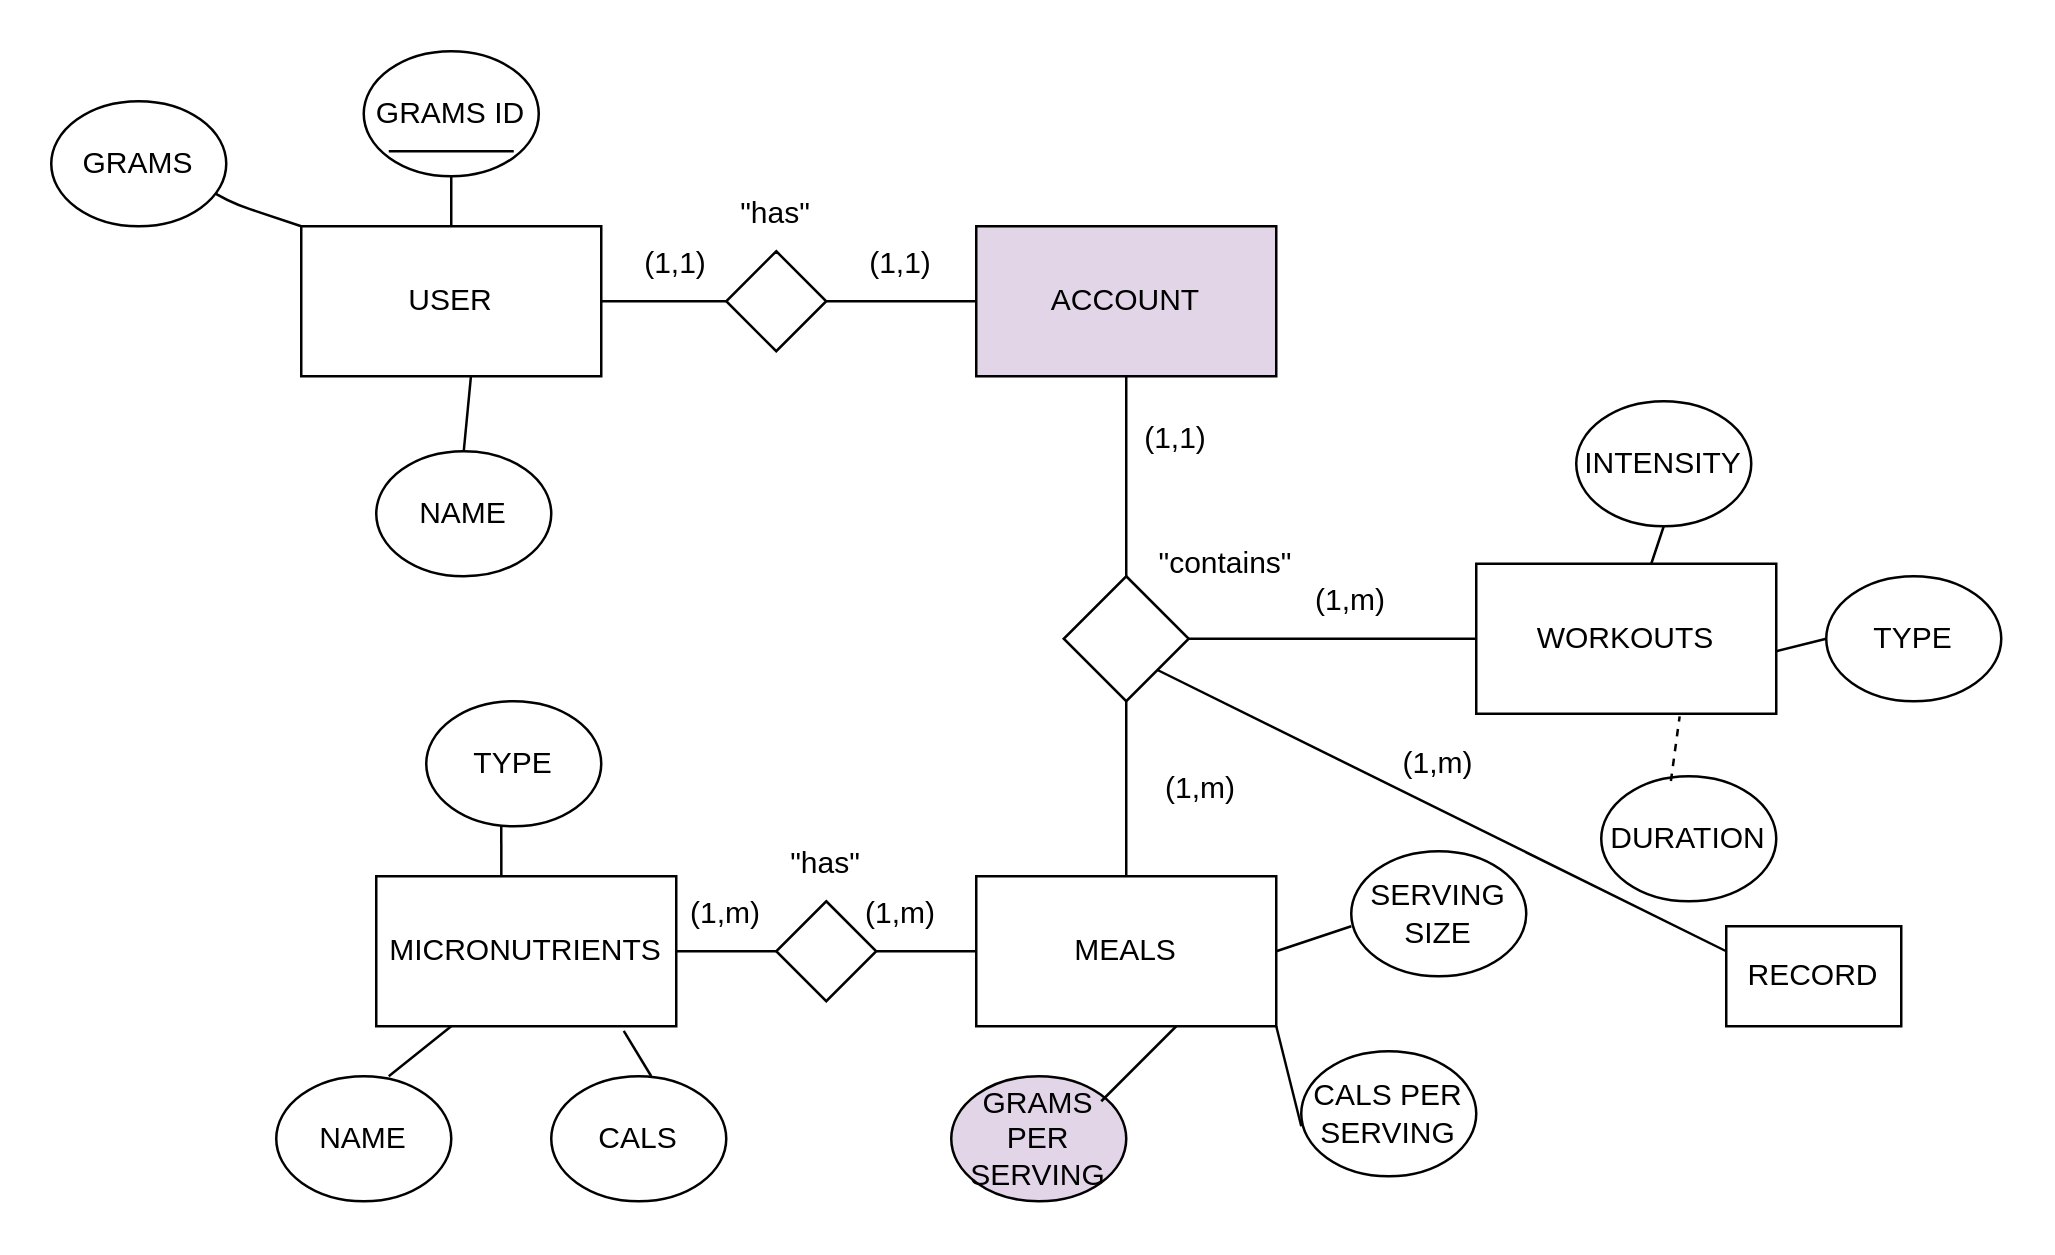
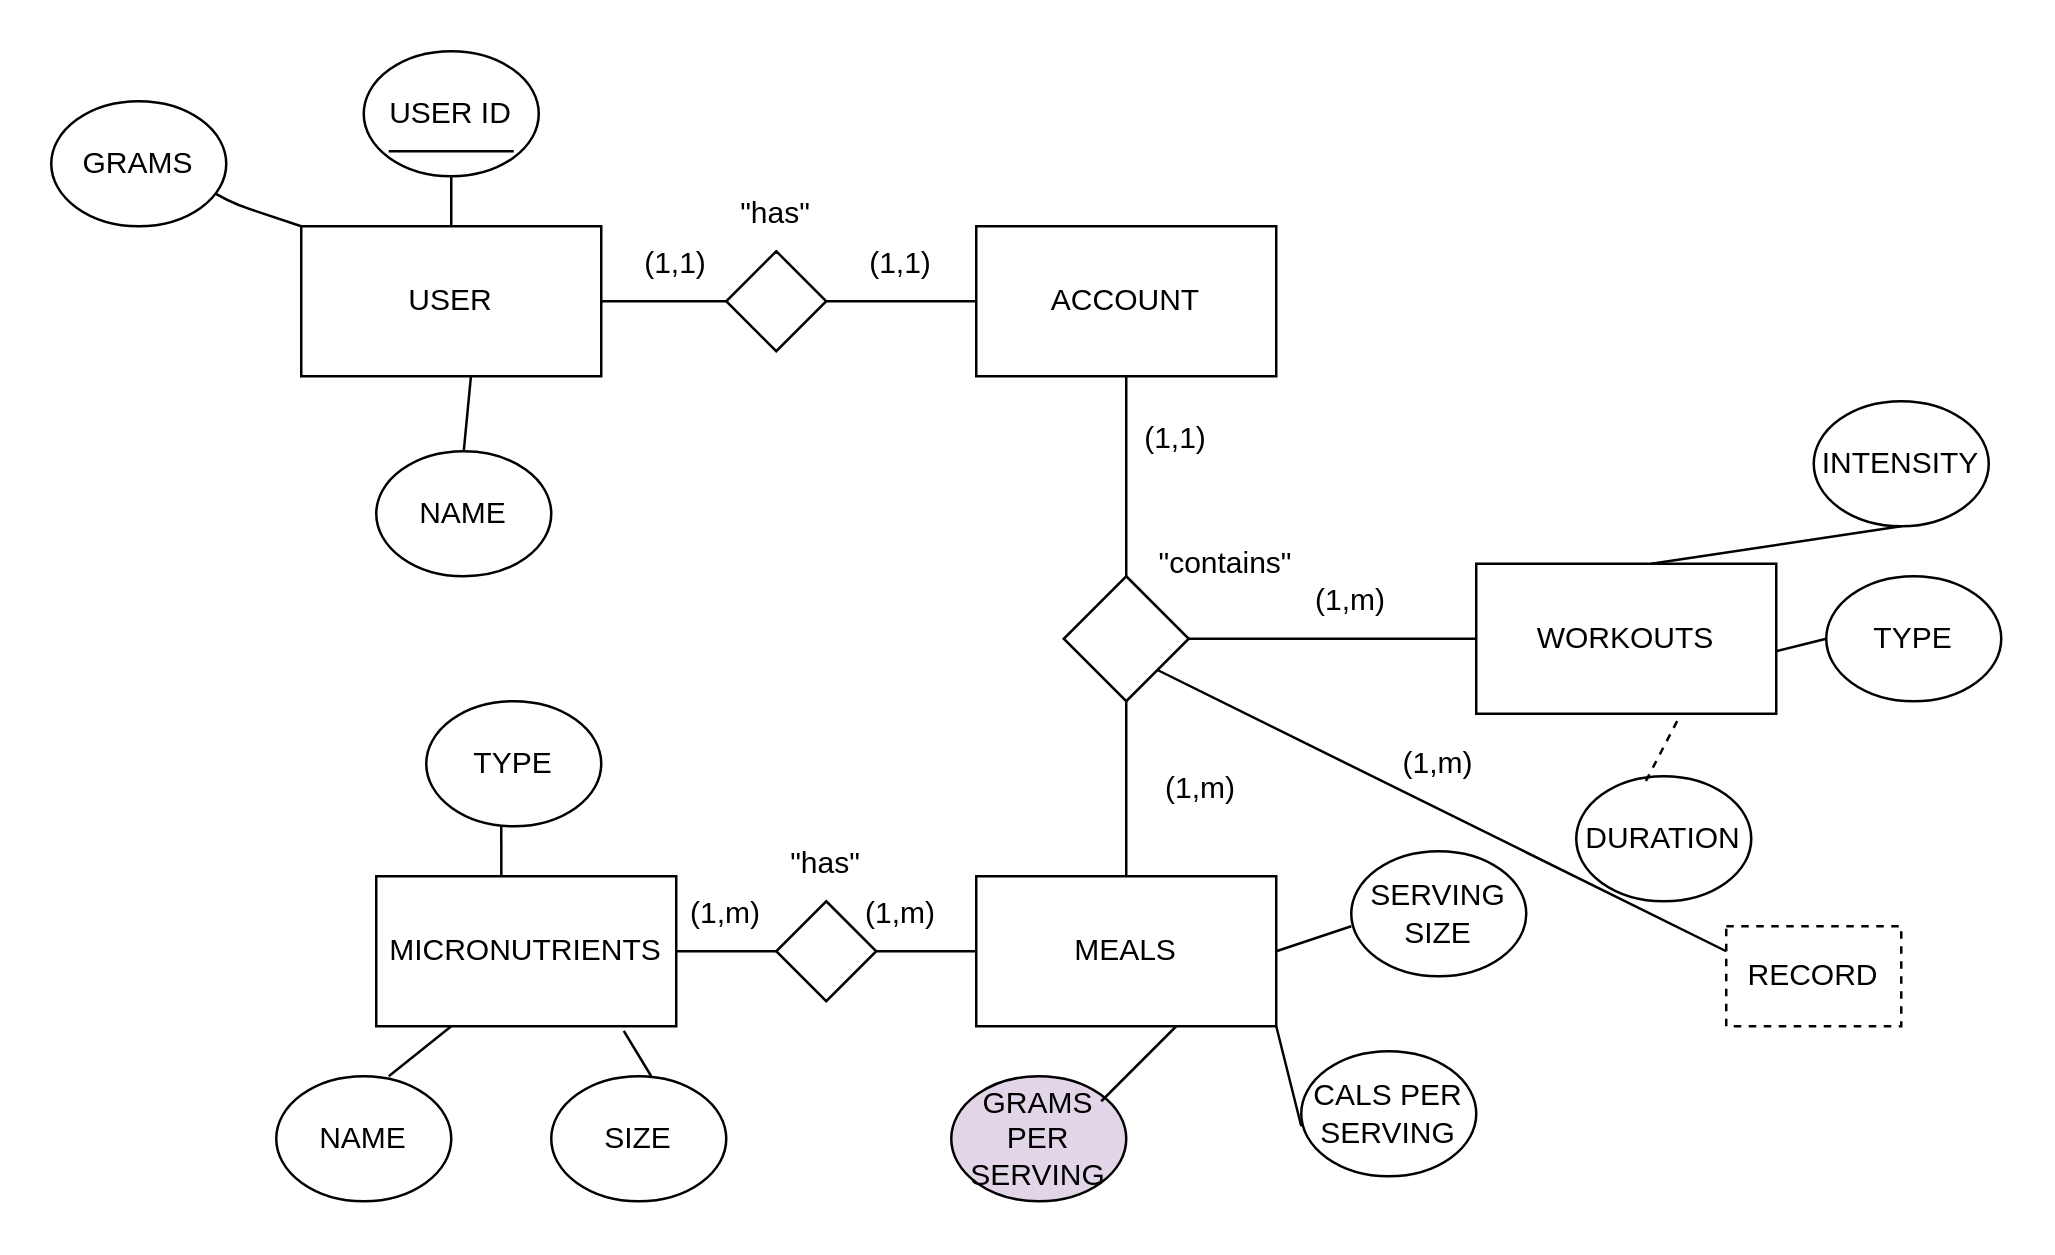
- <mxCell id="43" value="GRAMS ID" style="ellipse;whiteSpace=wrap;html=1;" vertex="1" parent="1"><mxGeometry x="145" y="20" width="70" height="50" as="geometry" /></mxCell>
+ <mxCell id="43" value="USER ID" style="ellipse;whiteSpace=wrap;html=1;" vertex="1" parent="1"><mxGeometry x="145" y="20" width="70" height="50" as="geometry" /></mxCell>
- <mxCell id="3" value="ACCOUNT" style="whiteSpace=wrap;html=1;fillColor=#e1d5e7;" vertex="1" parent="1"><mxGeometry x="390" y="90" width="120" height="60" as="geometry" /></mxCell>
+ <mxCell id="3" value="ACCOUNT" style="whiteSpace=wrap;html=1;" vertex="1" parent="1"><mxGeometry x="390" y="90" width="120" height="60" as="geometry" /></mxCell>
- <mxCell id="35" value="INTENSITY" style="ellipse;whiteSpace=wrap;html=1;" vertex="1" parent="1"><mxGeometry x="630" y="160" width="70" height="50" as="geometry" /></mxCell>
+ <mxCell id="35" value="INTENSITY" style="ellipse;whiteSpace=wrap;html=1;" vertex="1" parent="1"><mxGeometry x="725" y="160" width="70" height="50" as="geometry" /></mxCell>
- <mxCell id="34" value="DURATION" style="ellipse;whiteSpace=wrap;html=1;" vertex="1" parent="1"><mxGeometry x="640" y="310" width="70" height="50" as="geometry" /></mxCell>
+ <mxCell id="34" value="DURATION" style="ellipse;whiteSpace=wrap;html=1;" vertex="1" parent="1"><mxGeometry x="630" y="310" width="70" height="50" as="geometry" /></mxCell>
- <mxCell id="39" value="RECORD" style="rounded=0;whiteSpace=wrap;html=1;" vertex="1" parent="1"><mxGeometry x="690" y="370" width="70" height="40" as="geometry" /></mxCell>
+ <mxCell id="39" value="RECORD" style="rounded=0;whiteSpace=wrap;html=1;dashed=1;" vertex="1" parent="1"><mxGeometry x="690" y="370" width="70" height="40" as="geometry" /></mxCell>
- <mxCell id="28" value="CALS" style="ellipse;whiteSpace=wrap;html=1;" vertex="1" parent="1"><mxGeometry x="220" y="430" width="70" height="50" as="geometry" /></mxCell>
+ <mxCell id="28" value="SIZE" style="ellipse;whiteSpace=wrap;html=1;" vertex="1" parent="1"><mxGeometry x="220" y="430" width="70" height="50" as="geometry" /></mxCell>
